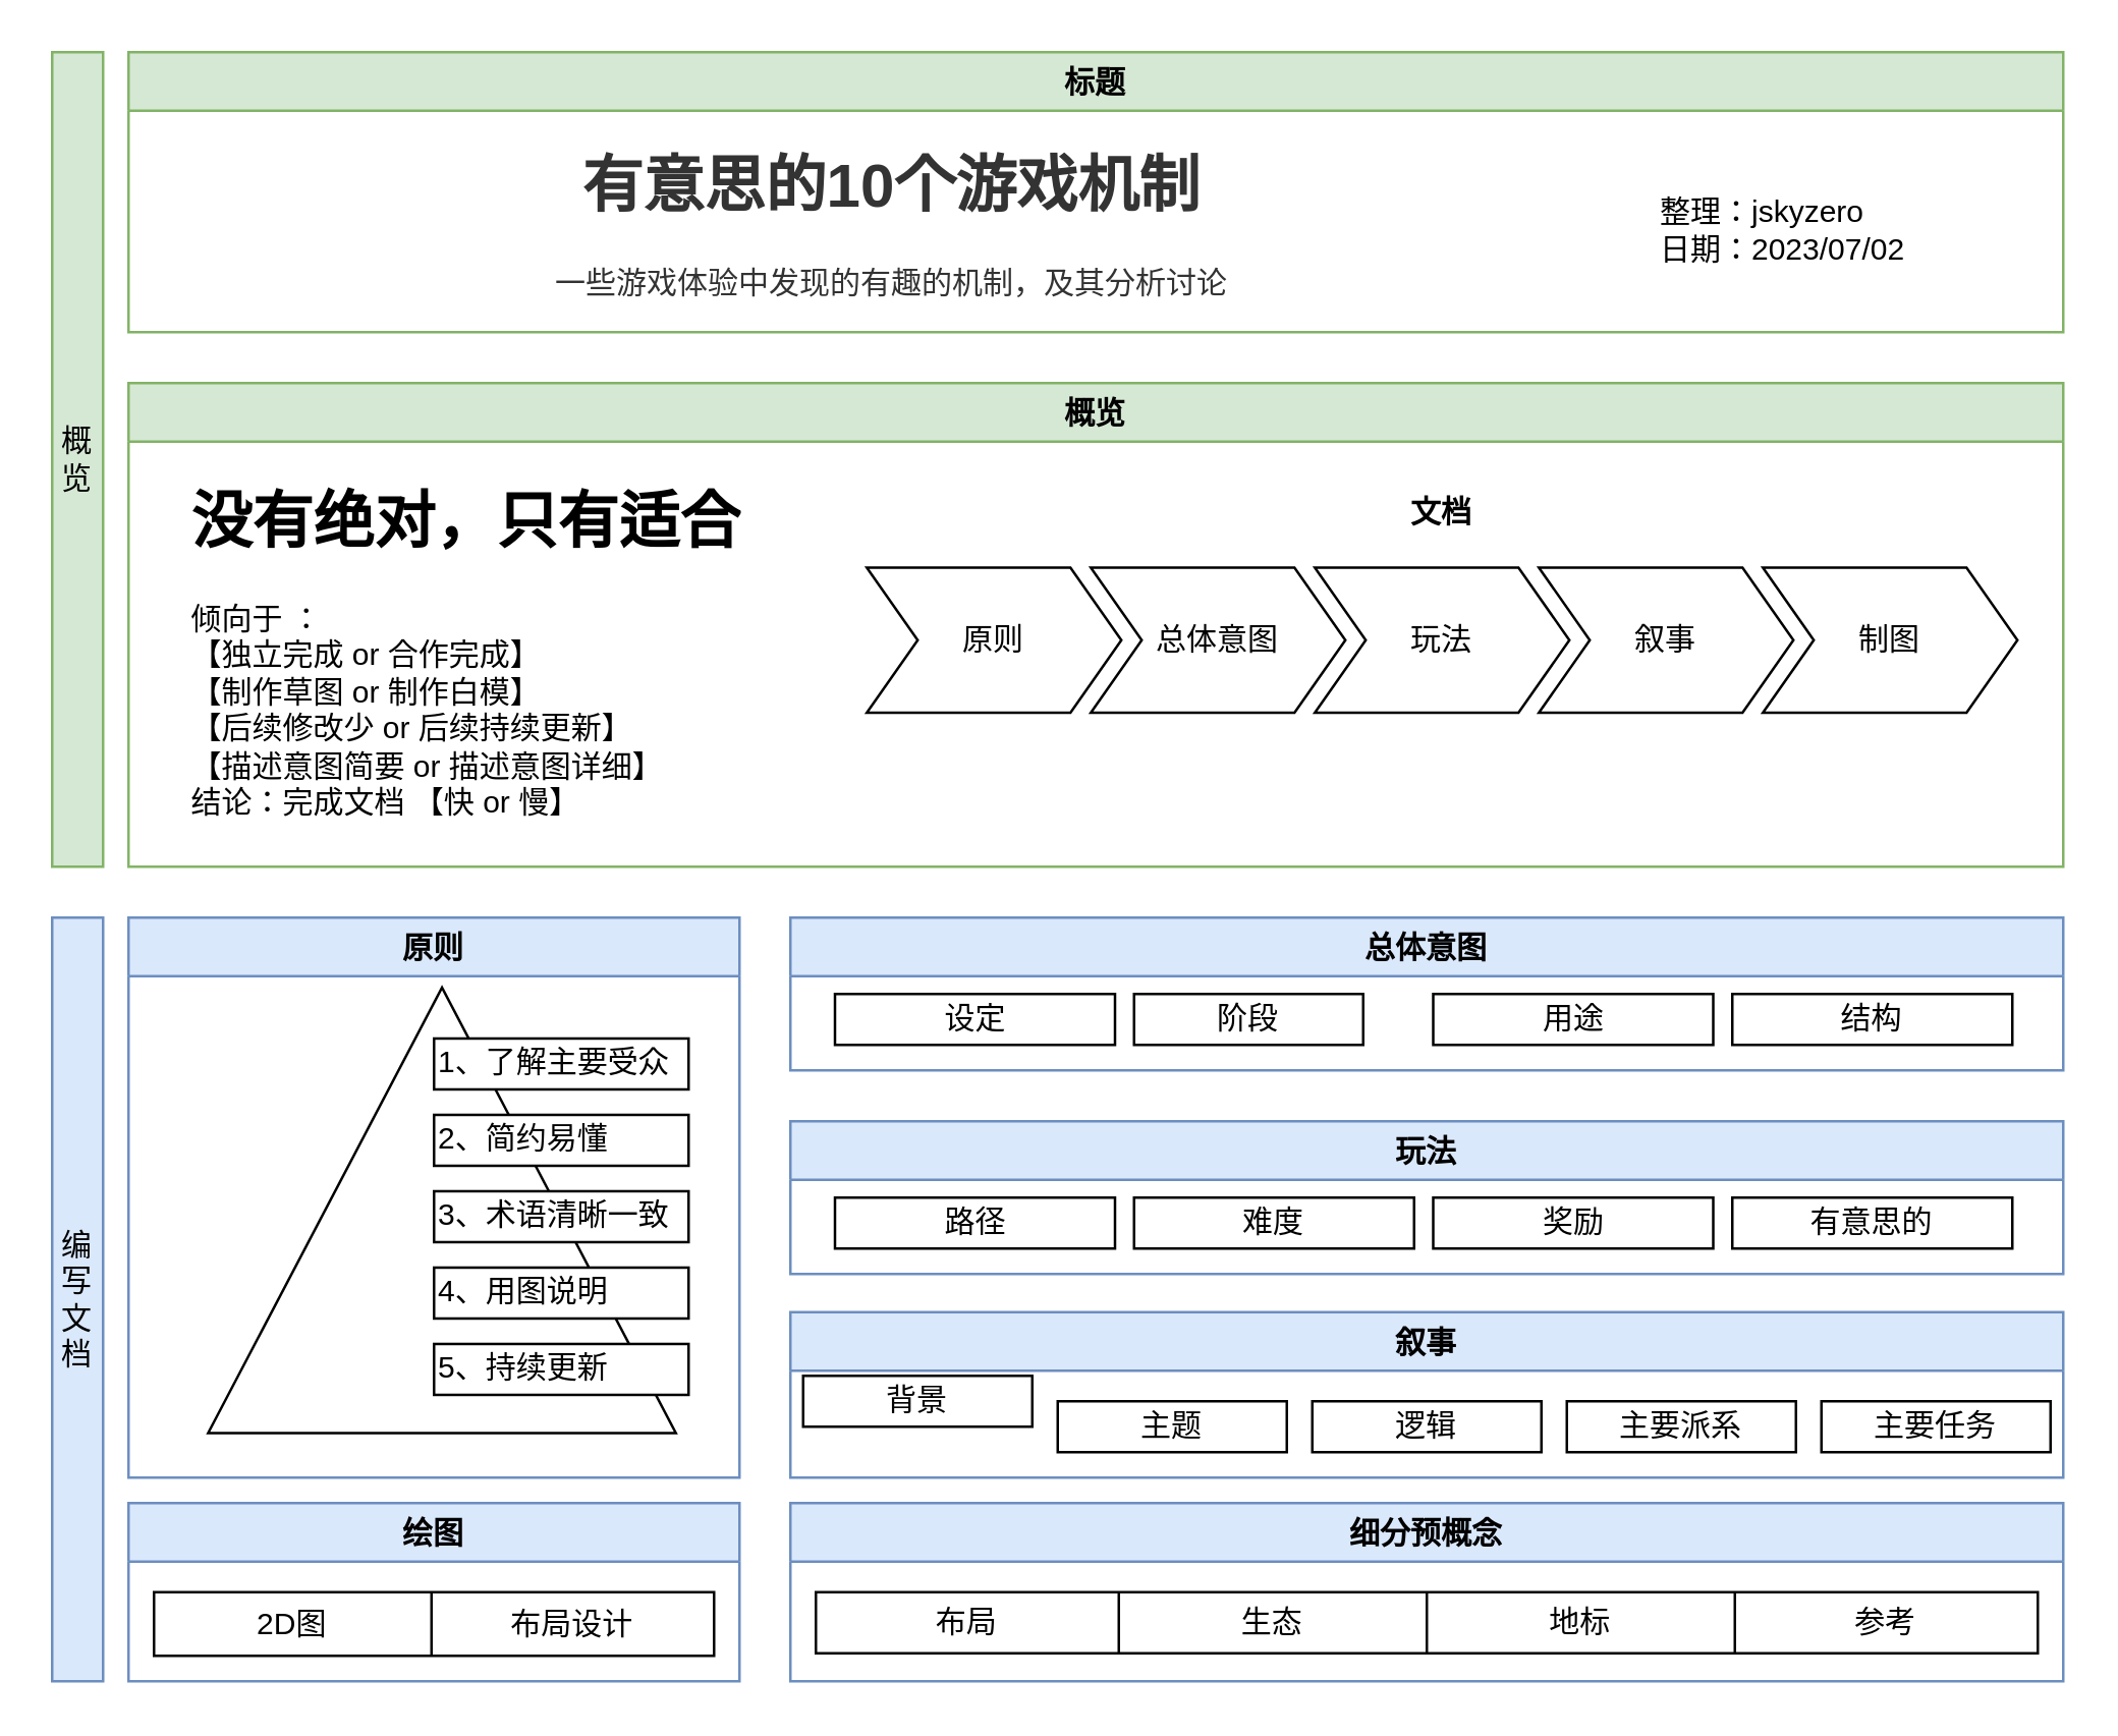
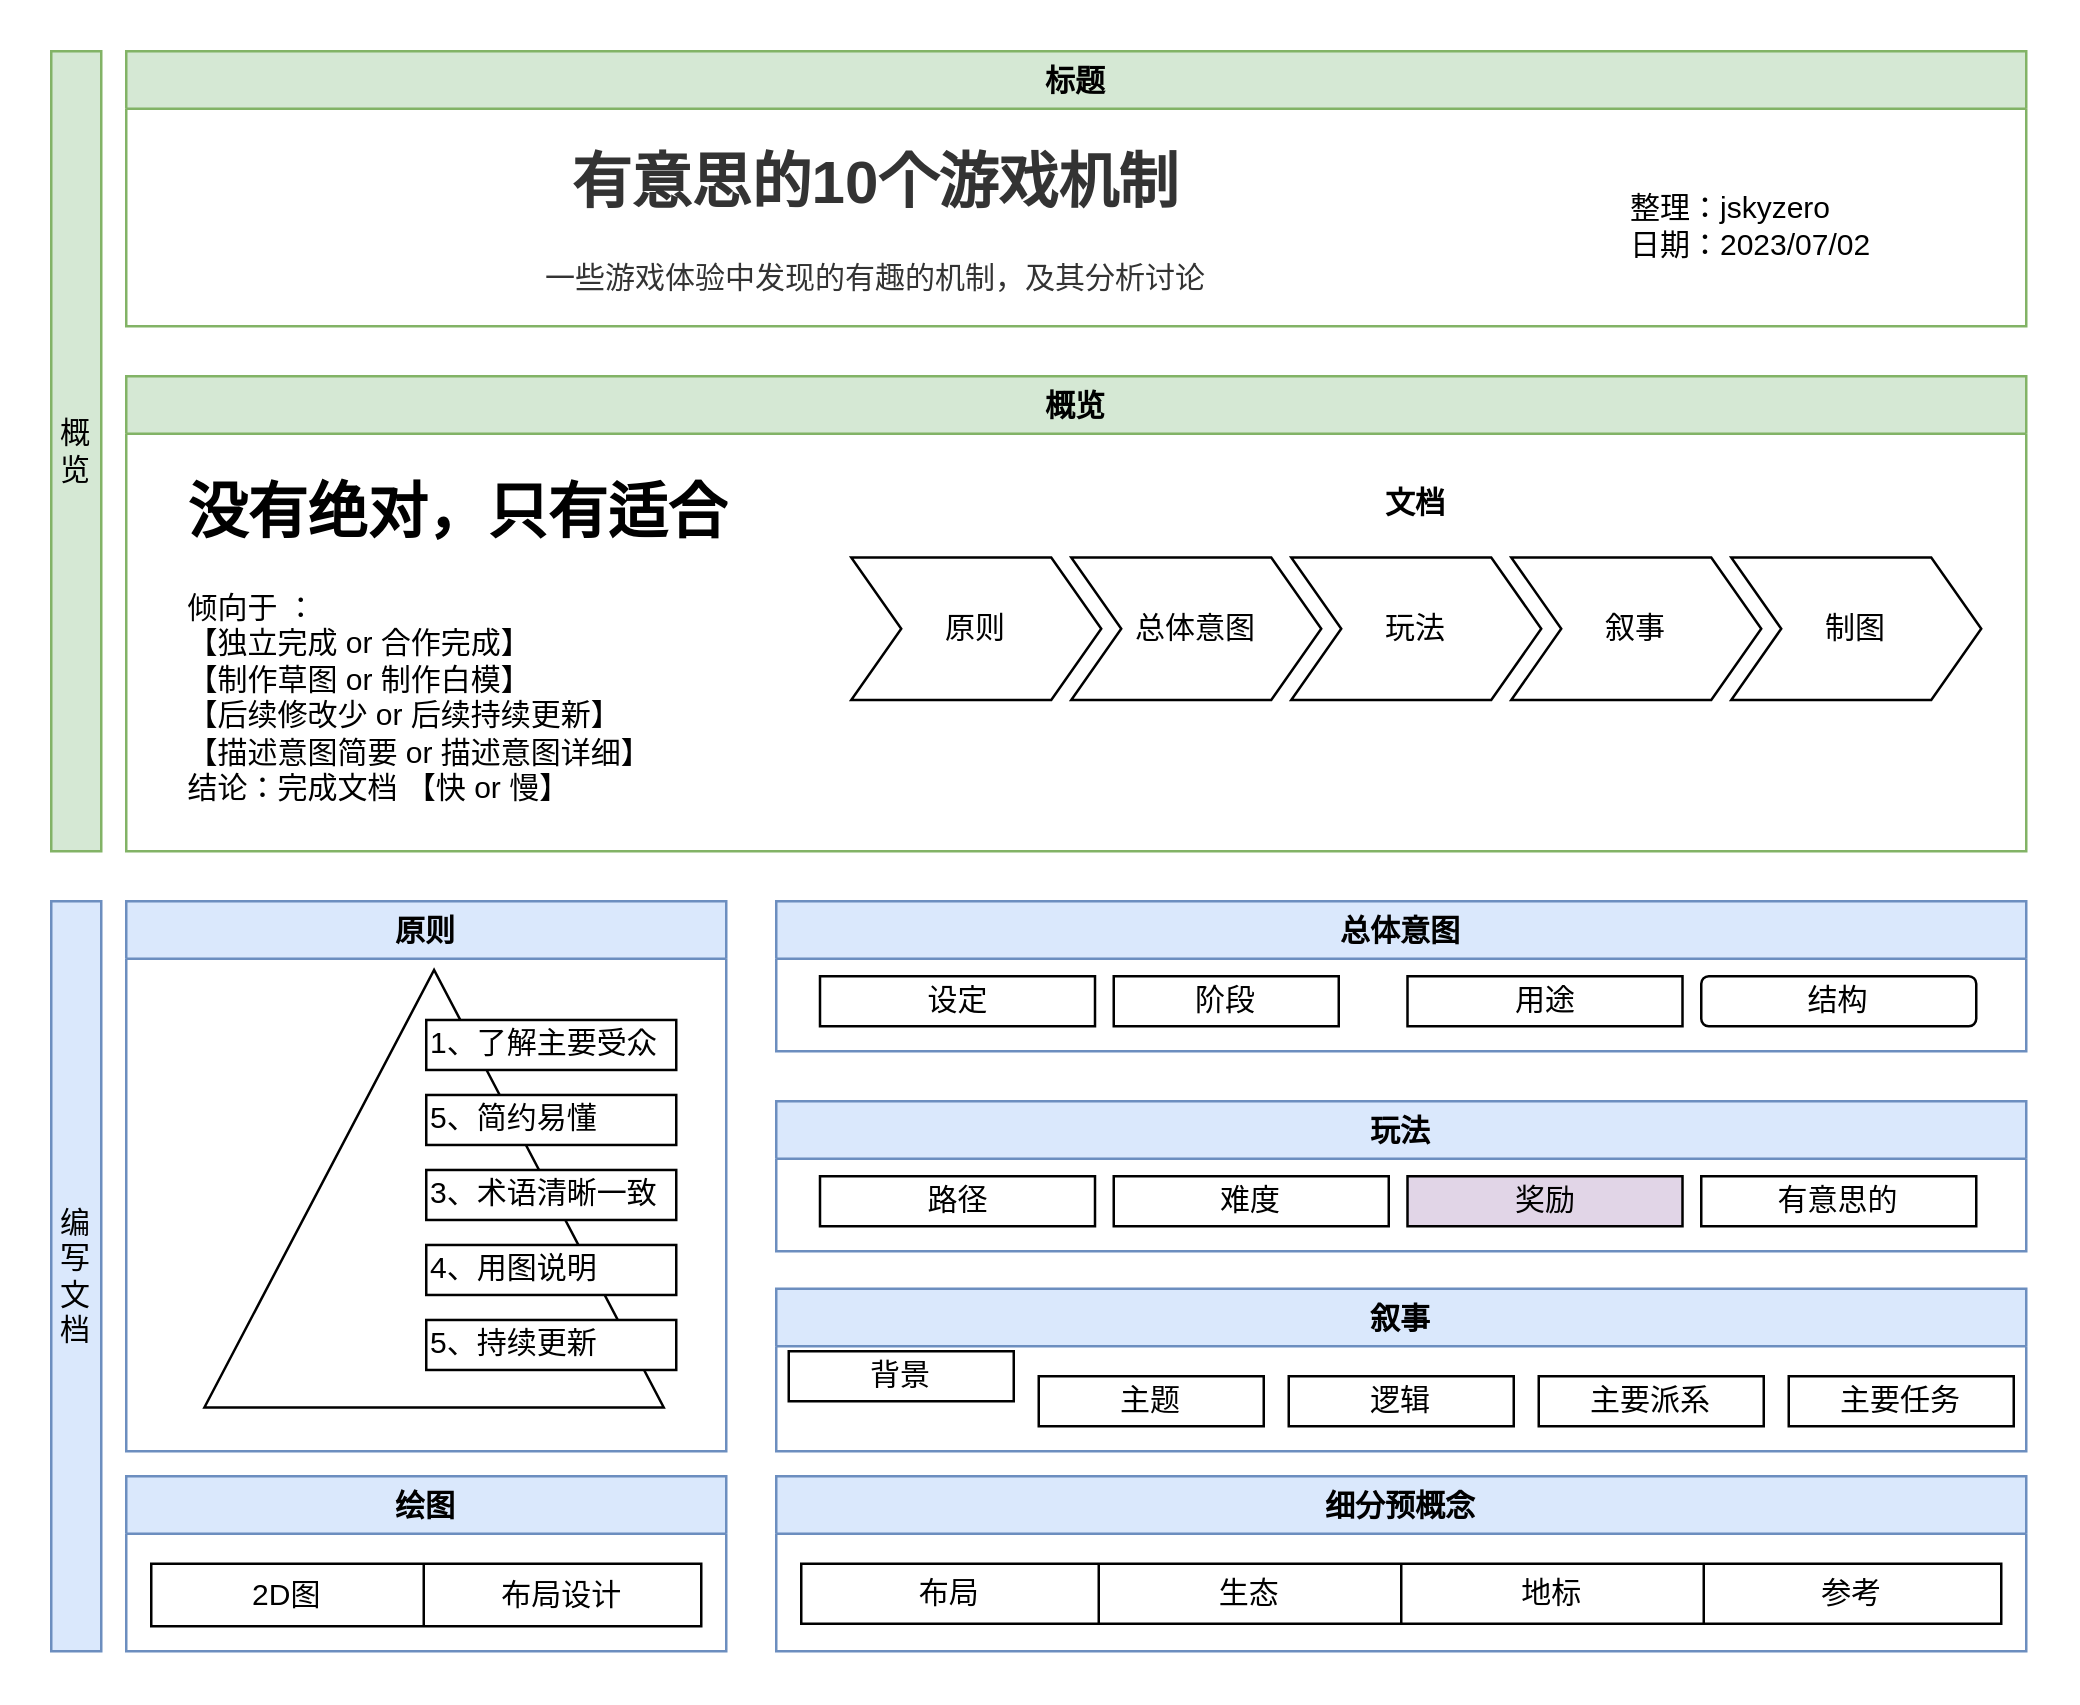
- <mxCell id="24" value="结构" style="rounded=0;whiteSpace=wrap;html=1;" parent="20" vertex="1"><mxGeometry x="370" y="30" width="110" height="20" as="geometry" /></mxCell>
+ <mxCell id="24" value="结构" style="whiteSpace=wrap;html=1;rounded=1;" parent="20" vertex="1"><mxGeometry x="370" y="30" width="110" height="20" as="geometry" /></mxCell>
- <mxCell id="17" value="2、简约易懂" style="rounded=0;whiteSpace=wrap;html=1;align=left;" parent="13" vertex="1"><mxGeometry x="120" y="77.49" width="100" height="20" as="geometry" /></mxCell>
+ <mxCell id="17" value="5、简约易懂" style="rounded=0;whiteSpace=wrap;html=1;align=left;" parent="13" vertex="1"><mxGeometry x="120" y="77.49" width="100" height="20" as="geometry" /></mxCell>
- <mxCell id="37" value="奖励" style="rounded=0;whiteSpace=wrap;html=1;" parent="34" vertex="1"><mxGeometry x="252.5" y="30" width="110" height="20" as="geometry" /></mxCell>
+ <mxCell id="37" value="奖励" style="rounded=0;whiteSpace=wrap;html=1;fillColor=#e1d5e7;" parent="34" vertex="1"><mxGeometry x="252.5" y="30" width="110" height="20" as="geometry" /></mxCell>
